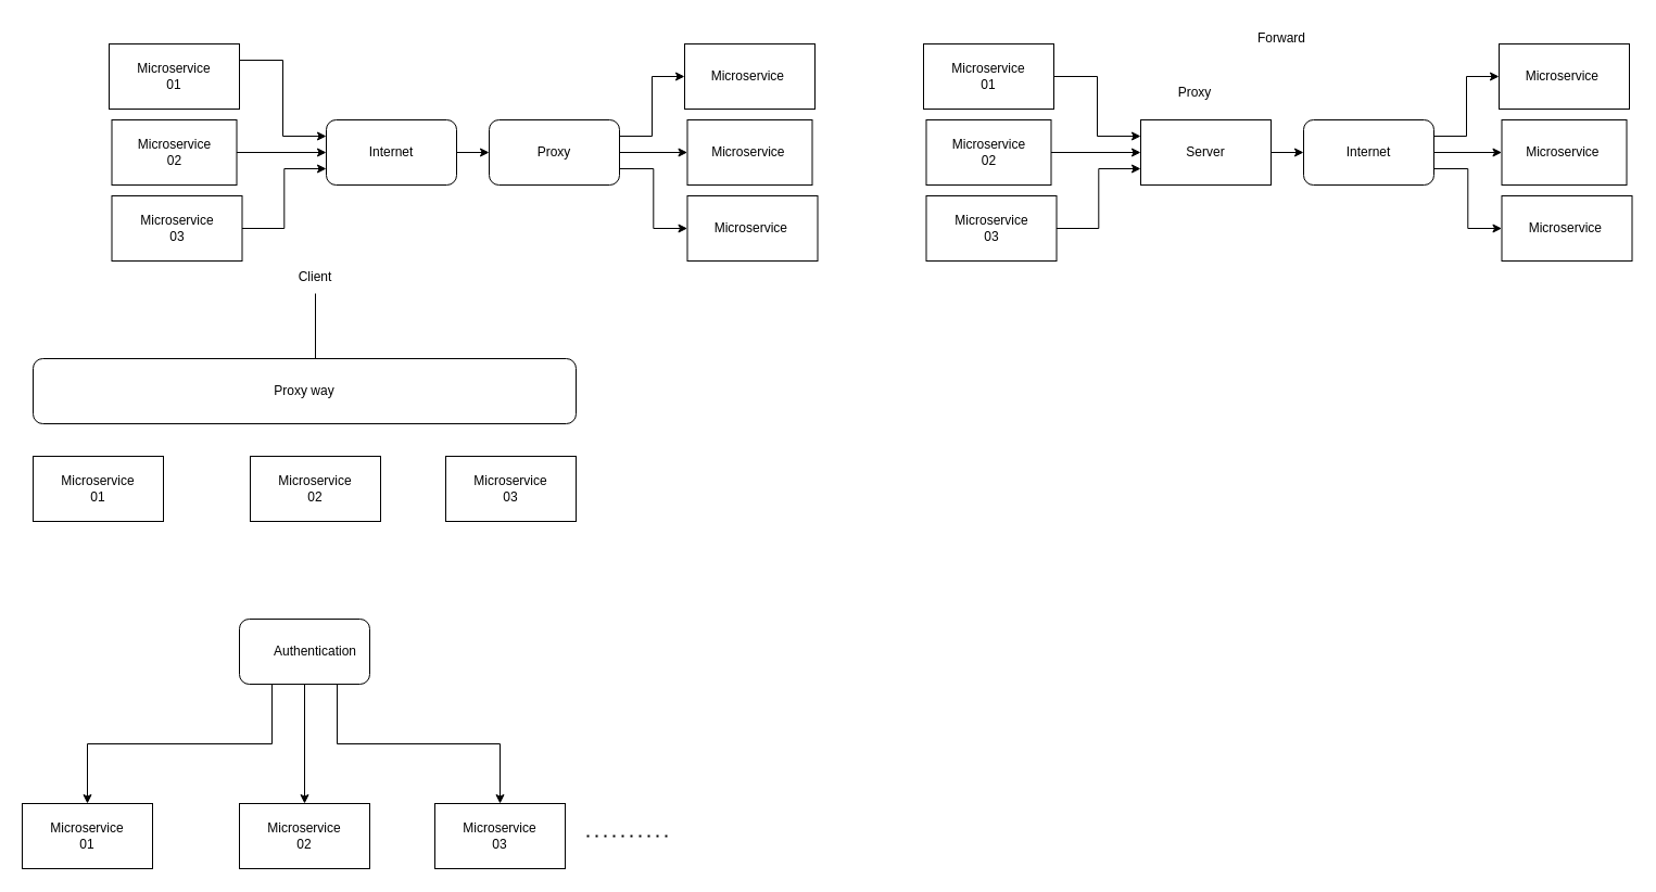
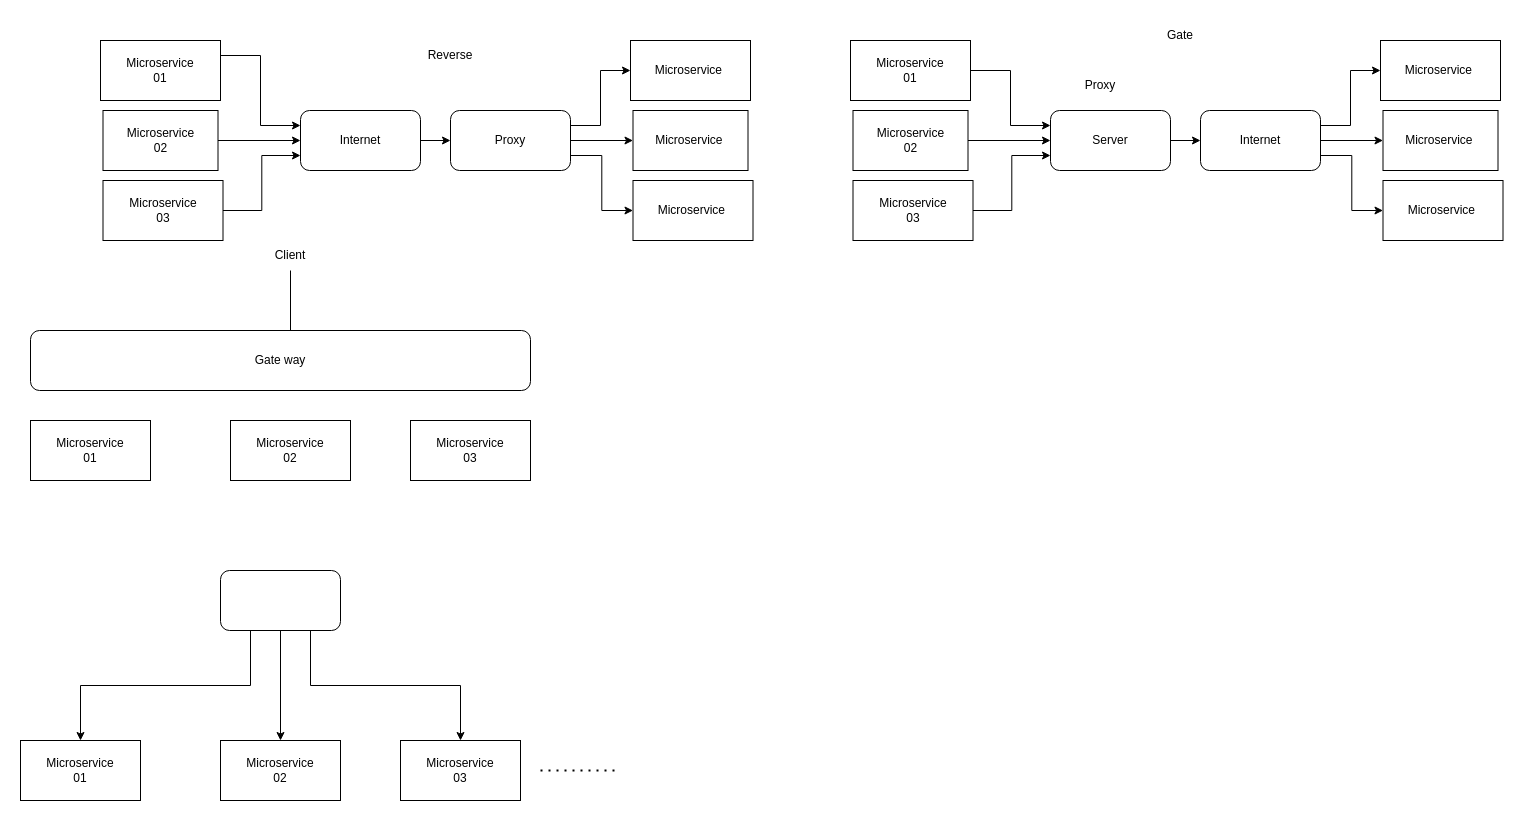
- <mxCell id="24" value="Forward" style="text;html=1;align=center;verticalAlign=middle;whiteSpace=wrap;rounded=0;" vertex="1" parent="1"><mxGeometry x="1150" y="20" width="60" height="30" as="geometry" /></mxCell>
+ <mxCell id="24" value="Gate" style="text;html=1;align=center;verticalAlign=middle;whiteSpace=wrap;rounded=0;" vertex="1" parent="1"><mxGeometry x="1150" y="20" width="60" height="30" as="geometry" /></mxCell>
+ <mxCell id="23" value="Reverse" style="text;html=1;align=center;verticalAlign=middle;whiteSpace=wrap;rounded=0;" vertex="1" parent="1"><mxGeometry x="420" y="40" width="60" height="30" as="geometry" /></mxCell>
- <mxCell id="56" value="Server" style="whiteSpace=wrap;html=1;rounded=0;" vertex="1" parent="1"><mxGeometry x="1050" y="110" width="120" height="60" as="geometry" /></mxCell>
+ <mxCell id="56" value="Server" style="rounded=1;whiteSpace=wrap;html=1;" vertex="1" parent="1"><mxGeometry x="1050" y="110" width="120" height="60" as="geometry" /></mxCell>
- <mxCell id="20" value="Proxy way" style="rounded=1;whiteSpace=wrap;html=1;" vertex="1" parent="1"><mxGeometry x="30" y="330" width="500" height="60" as="geometry" /></mxCell>
+ <mxCell id="20" value="Gate way" style="rounded=1;whiteSpace=wrap;html=1;" vertex="1" parent="1"><mxGeometry x="30" y="330" width="500" height="60" as="geometry" /></mxCell>
- <mxCell id="13" value="Authentication" style="text;html=1;align=center;verticalAlign=middle;whiteSpace=wrap;rounded=0;" vertex="1" parent="1"><mxGeometry x="260" y="585" width="60" height="30" as="geometry" /></mxCell>
